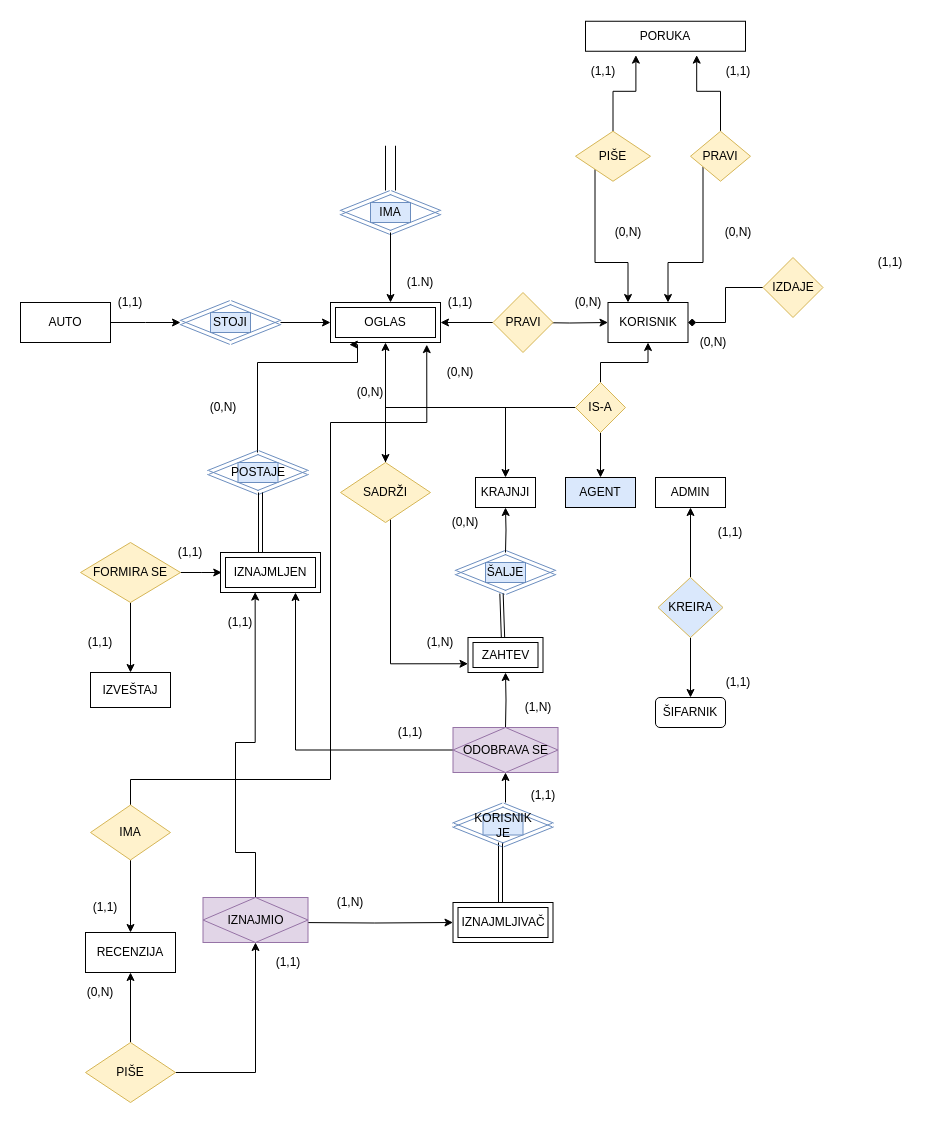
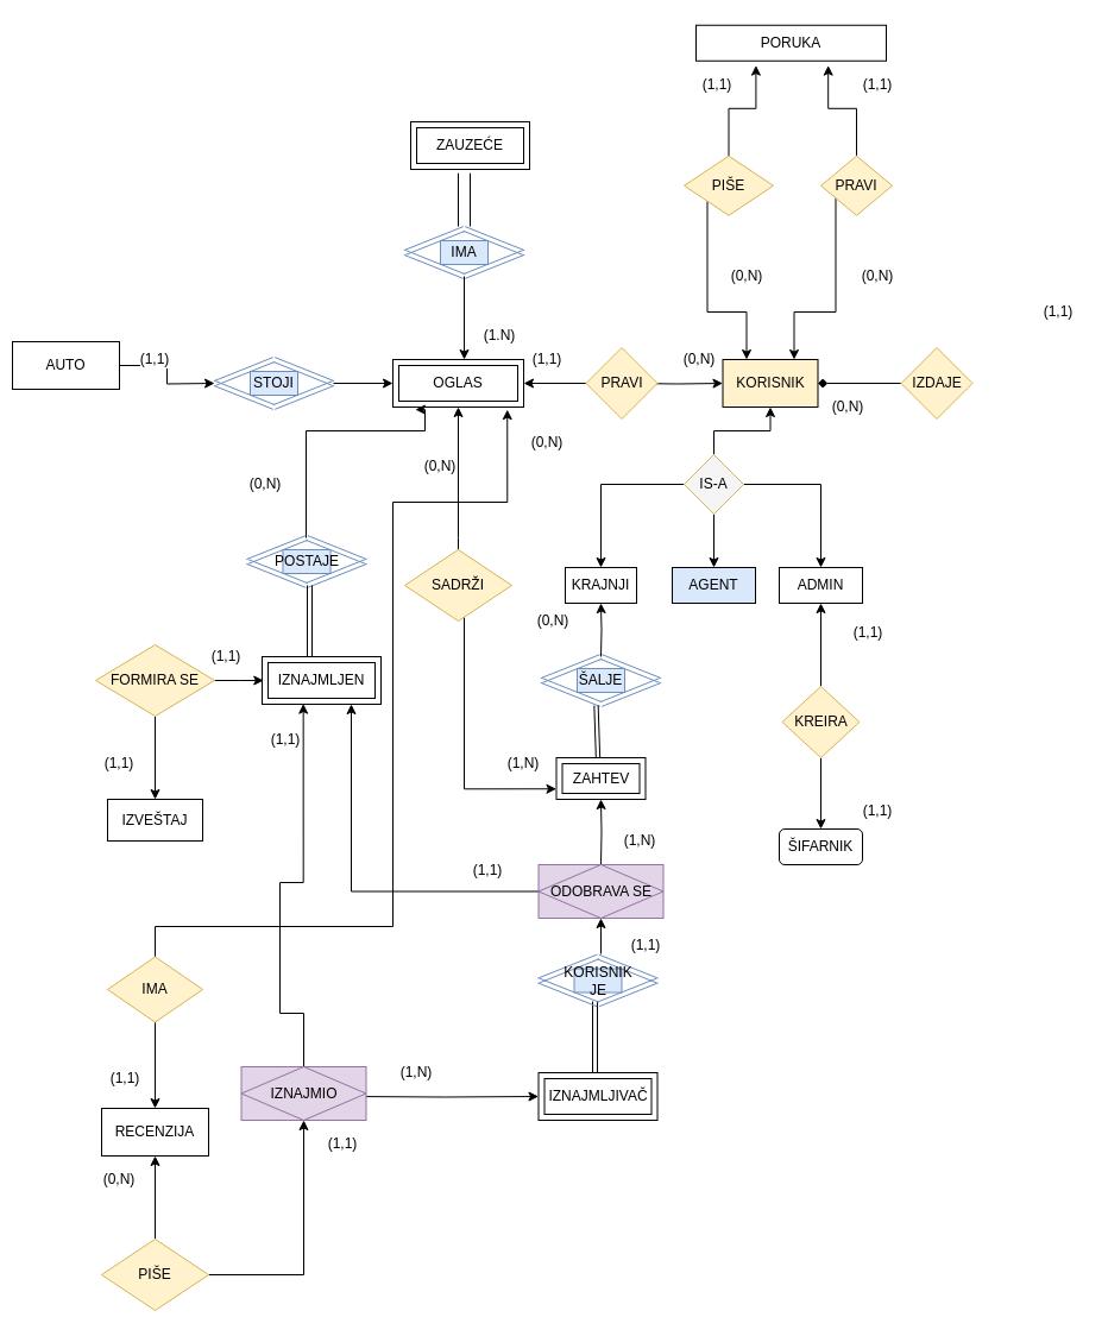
+ <mxCell id="68" value="ZAUZEĆE" style="shape=ext;margin=3;double=1;whiteSpace=wrap;html=1;align=center;" parent="1" vertex="1"><mxGeometry x="345" y="102" width="100" height="40" as="geometry" /></mxCell>
- <mxCell id="18" value="IZDAJE" style="rhombus;whiteSpace=wrap;html=1;fillColor=#fff2cc;strokeColor=#d6b656;" parent="1" vertex="1"><mxGeometry x="762.5" y="257" width="60" height="60" as="geometry" /></mxCell>
+ <mxCell id="18" value="IZDAJE" style="rhombus;whiteSpace=wrap;html=1;fillColor=#fff2cc;strokeColor=#d6b656;" parent="1" vertex="1"><mxGeometry x="757.5" y="292" width="60" height="60" as="geometry" /></mxCell>
- <mxCell id="3" value="AUTO" style="rounded=0;whiteSpace=wrap;html=1;" parent="1" vertex="1"><mxGeometry x="20" y="302" width="90" height="40" as="geometry" /></mxCell>
+ <mxCell id="3" value="AUTO" style="rounded=0;whiteSpace=wrap;html=1;" parent="1" vertex="1"><mxGeometry x="10" y="287" width="90" height="40" as="geometry" /></mxCell>
- <mxCell id="6" value="KORISNIK" style="rounded=0;whiteSpace=wrap;html=1;" parent="1" vertex="1"><mxGeometry x="607.5" y="302" width="80" height="40" as="geometry" /></mxCell>
+ <mxCell id="6" value="KORISNIK" style="rounded=0;whiteSpace=wrap;html=1;fillColor=#fff2cc;" parent="1" vertex="1"><mxGeometry x="607.5" y="302" width="80" height="40" as="geometry" /></mxCell>
- <mxCell id="29" style="edgeStyle=orthogonalEdgeStyle;rounded=0;orthogonalLoop=1;jettySize=auto;html=1;" parent="1" source="30" target="46" edge="1"><mxGeometry relative="1" as="geometry" /></mxCell>
+ <mxCell id="29" style="edgeStyle=orthogonalEdgeStyle;rounded=0;orthogonalLoop=1;jettySize=auto;html=1;entryX=0.5;entryY=0;entryDx=0;entryDy=0;" parent="1" source="30" target="21" edge="1"><mxGeometry relative="1" as="geometry" /></mxCell>
- <mxCell id="30" value="IS-A" style="rhombus;whiteSpace=wrap;html=1;fillColor=#fff2cc;strokeColor=#d6b656;" parent="1" vertex="1"><mxGeometry x="575" y="382" width="50" height="50" as="geometry" /></mxCell>
+ <mxCell id="30" value="IS-A" style="rhombus;whiteSpace=wrap;html=1;fillColor=#f5f5f5;strokeColor=#d6b656;" parent="1" vertex="1"><mxGeometry x="575" y="382" width="50" height="50" as="geometry" /></mxCell>
- <mxCell id="25" value="KREIRA" style="rhombus;whiteSpace=wrap;html=1;fillColor=#dae8fc;strokeColor=#d6b656;" parent="1" vertex="1"><mxGeometry x="657.5" y="577" width="65" height="60" as="geometry" /></mxCell>
+ <mxCell id="25" value="KREIRA" style="rhombus;whiteSpace=wrap;html=1;fillColor=#fff2cc;strokeColor=#d6b656;" parent="1" vertex="1"><mxGeometry x="657.5" y="577" width="65" height="60" as="geometry" /></mxCell>
